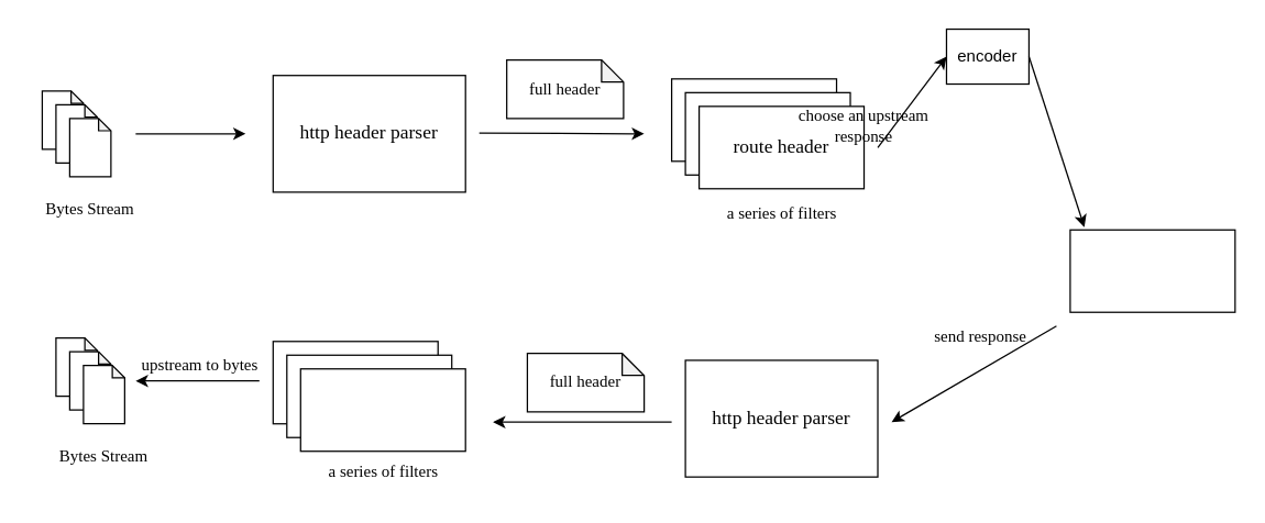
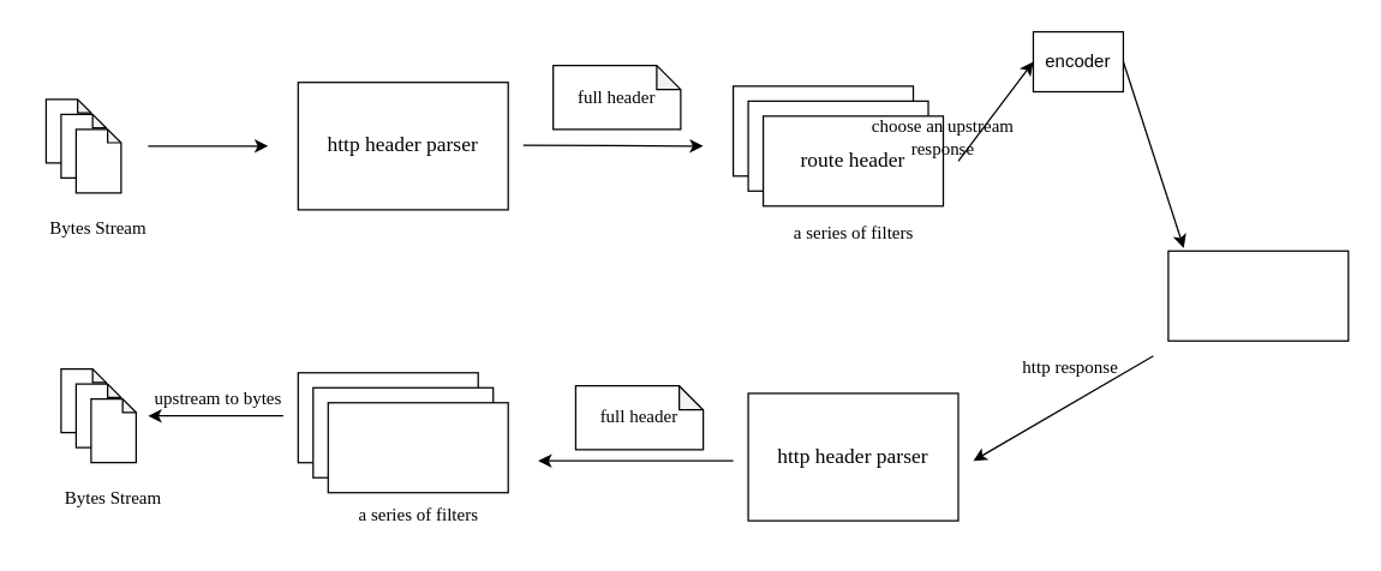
- <mxCell id="18" value="&lt;font face=&quot;Verdana&quot;&gt;send response&lt;/font&gt;" style="text;html=1;align=center;verticalAlign=middle;whiteSpace=wrap;rounded=0;" vertex="1" parent="1"><mxGeometry x="648" y="227" width="130" height="35" as="geometry" /></mxCell>
+ <mxCell id="18" value="&lt;font face=&quot;Verdana&quot;&gt;http response&lt;/font&gt;" style="text;html=1;align=center;verticalAlign=middle;whiteSpace=wrap;rounded=0;" vertex="1" parent="1"><mxGeometry x="648" y="227" width="130" height="35" as="geometry" /></mxCell>
